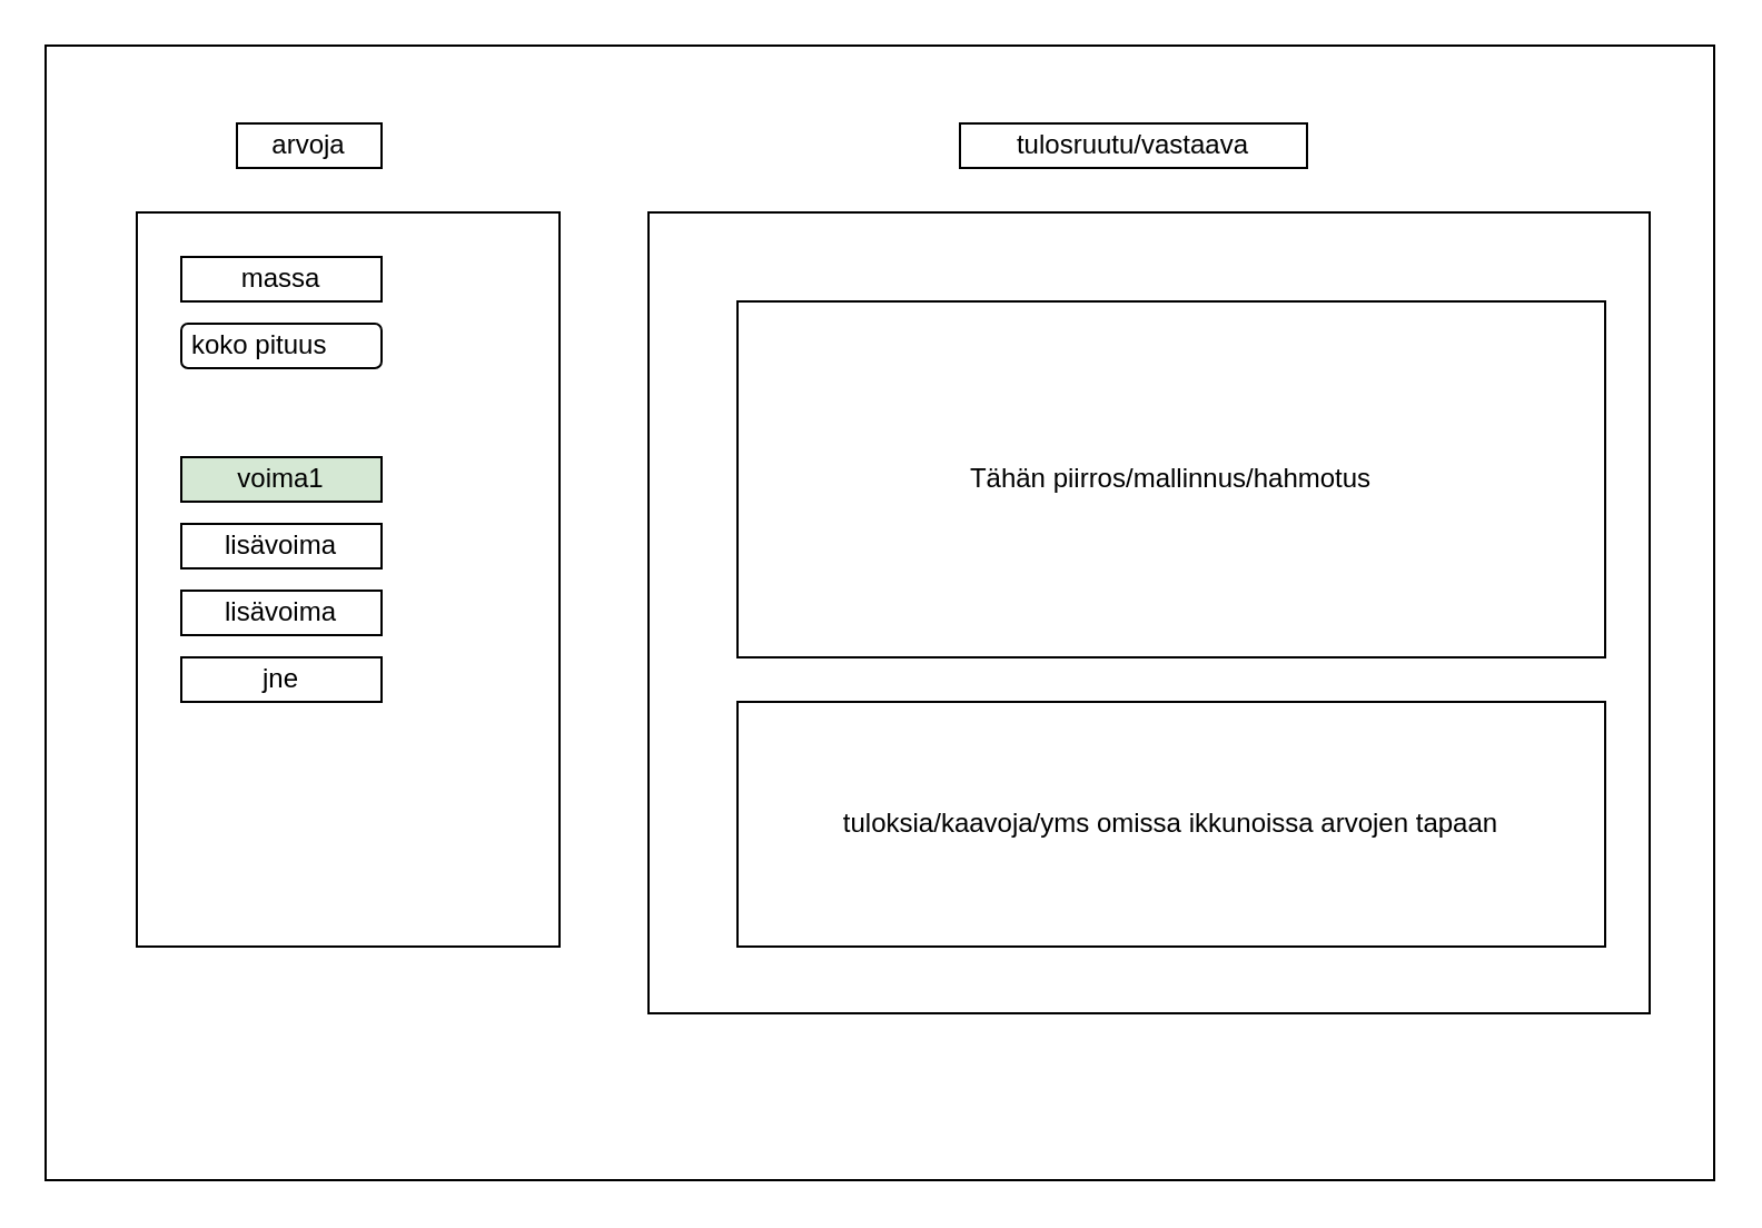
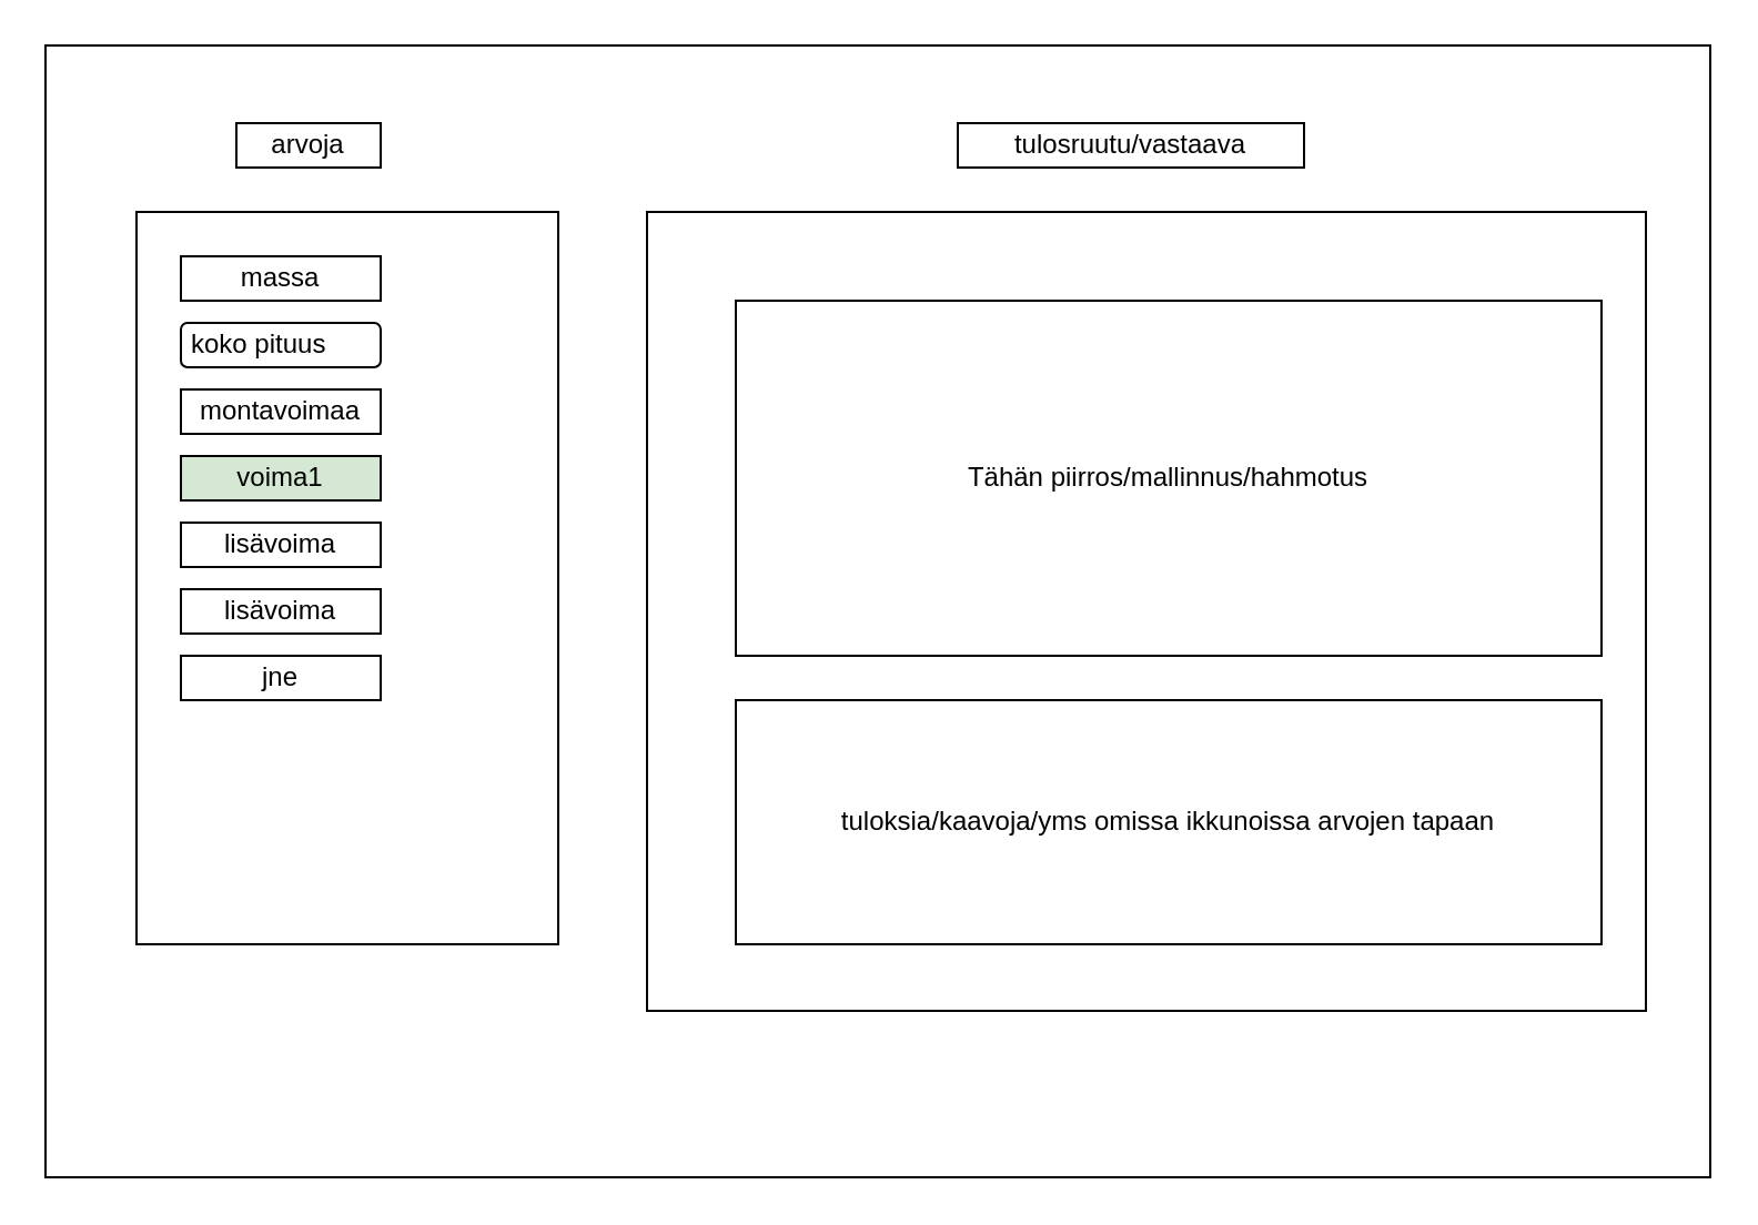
+ <mxCell id="6" value="montavoimaa" style="rounded=0;whiteSpace=wrap;html=1;" vertex="1" parent="1"><mxGeometry x="81" y="175" width="90" height="20" as="geometry" /></mxCell>
